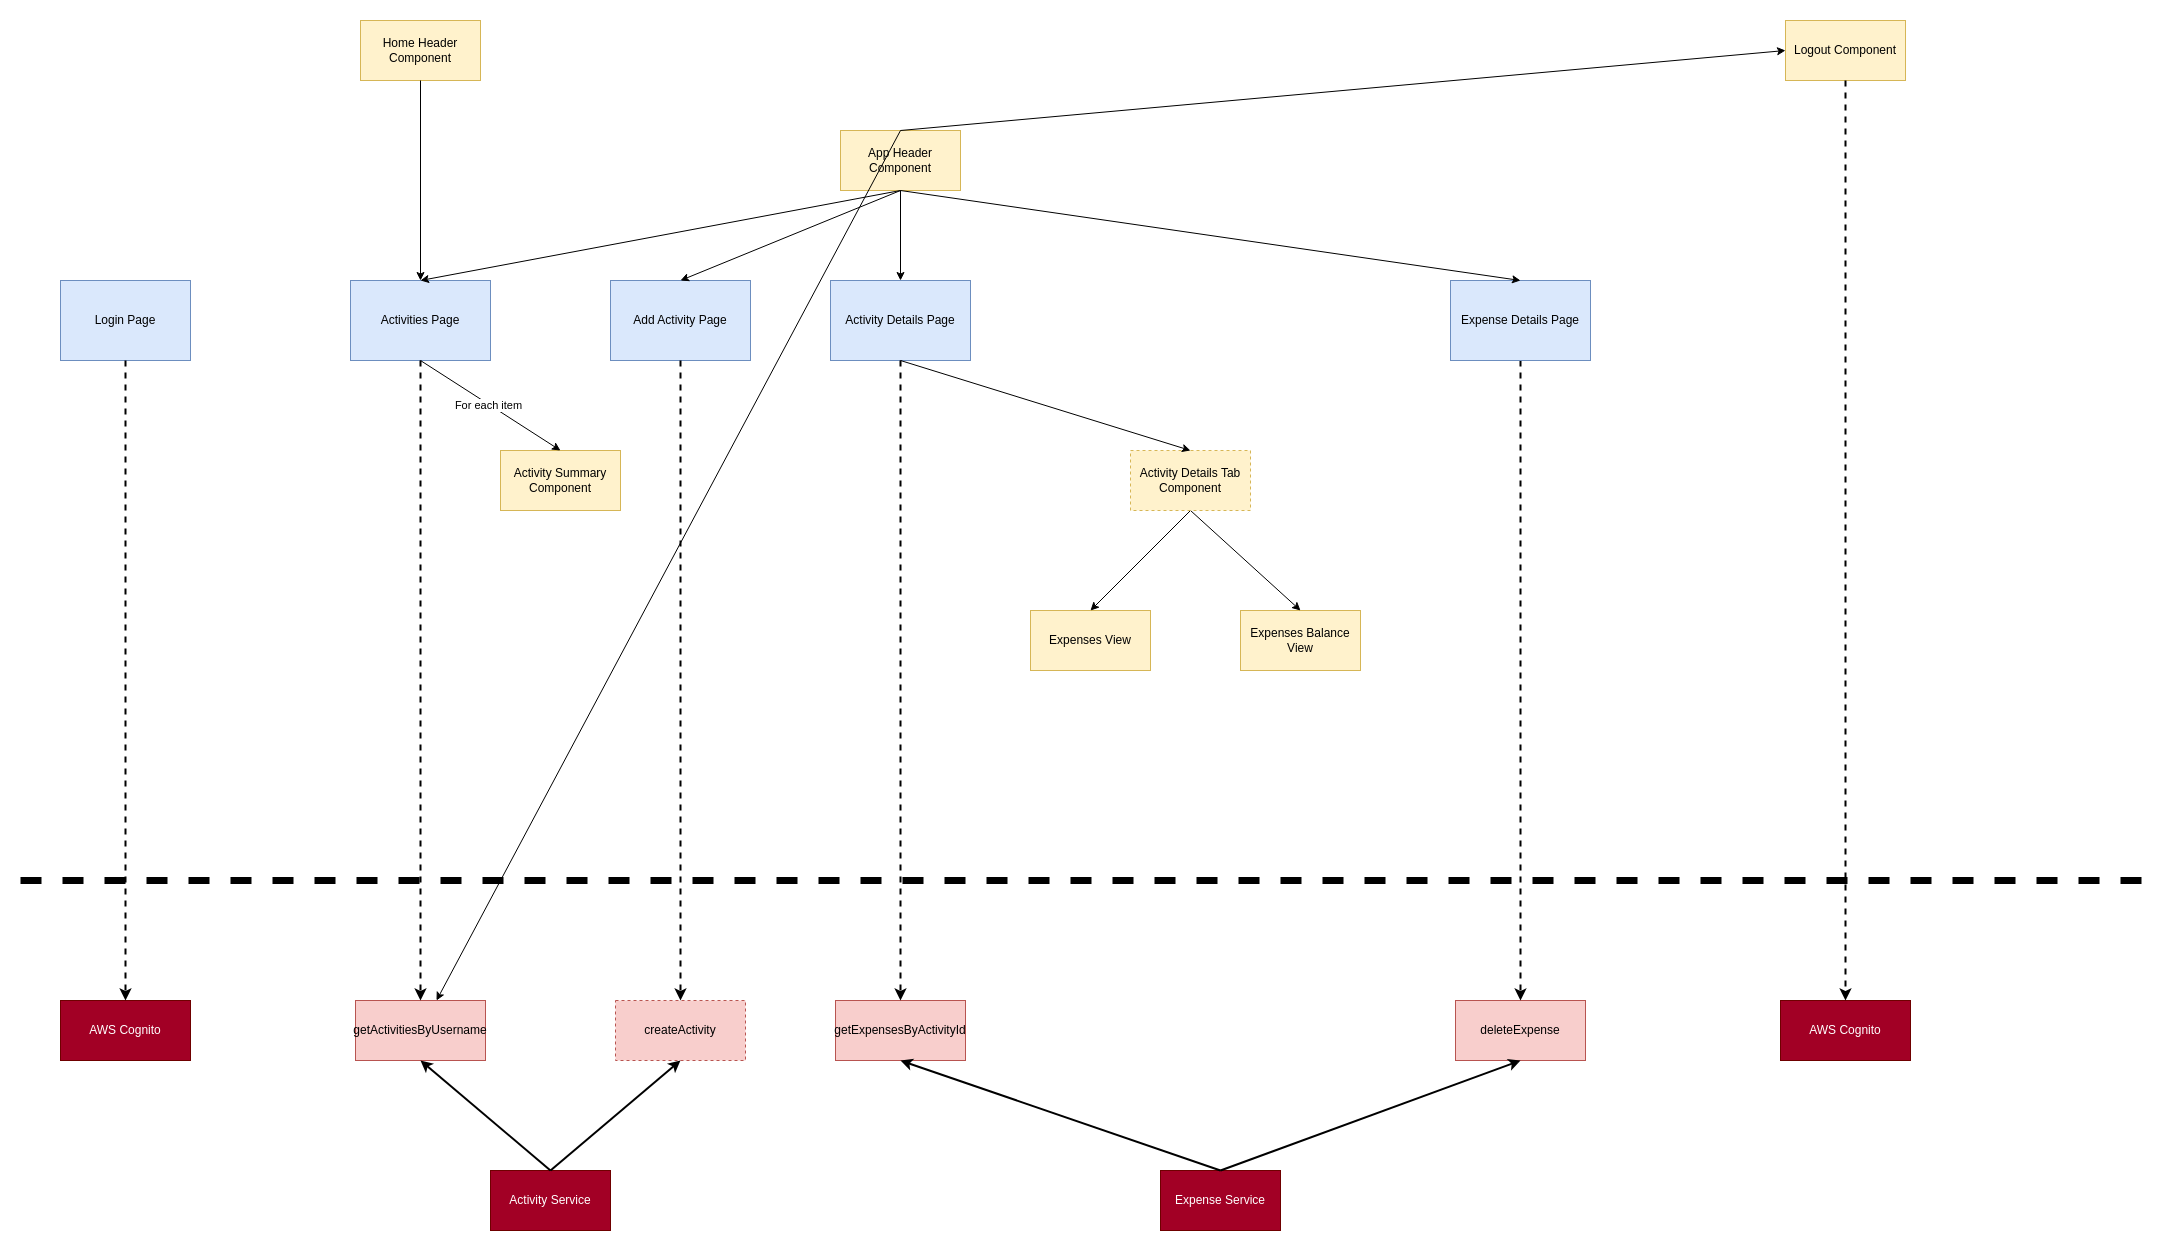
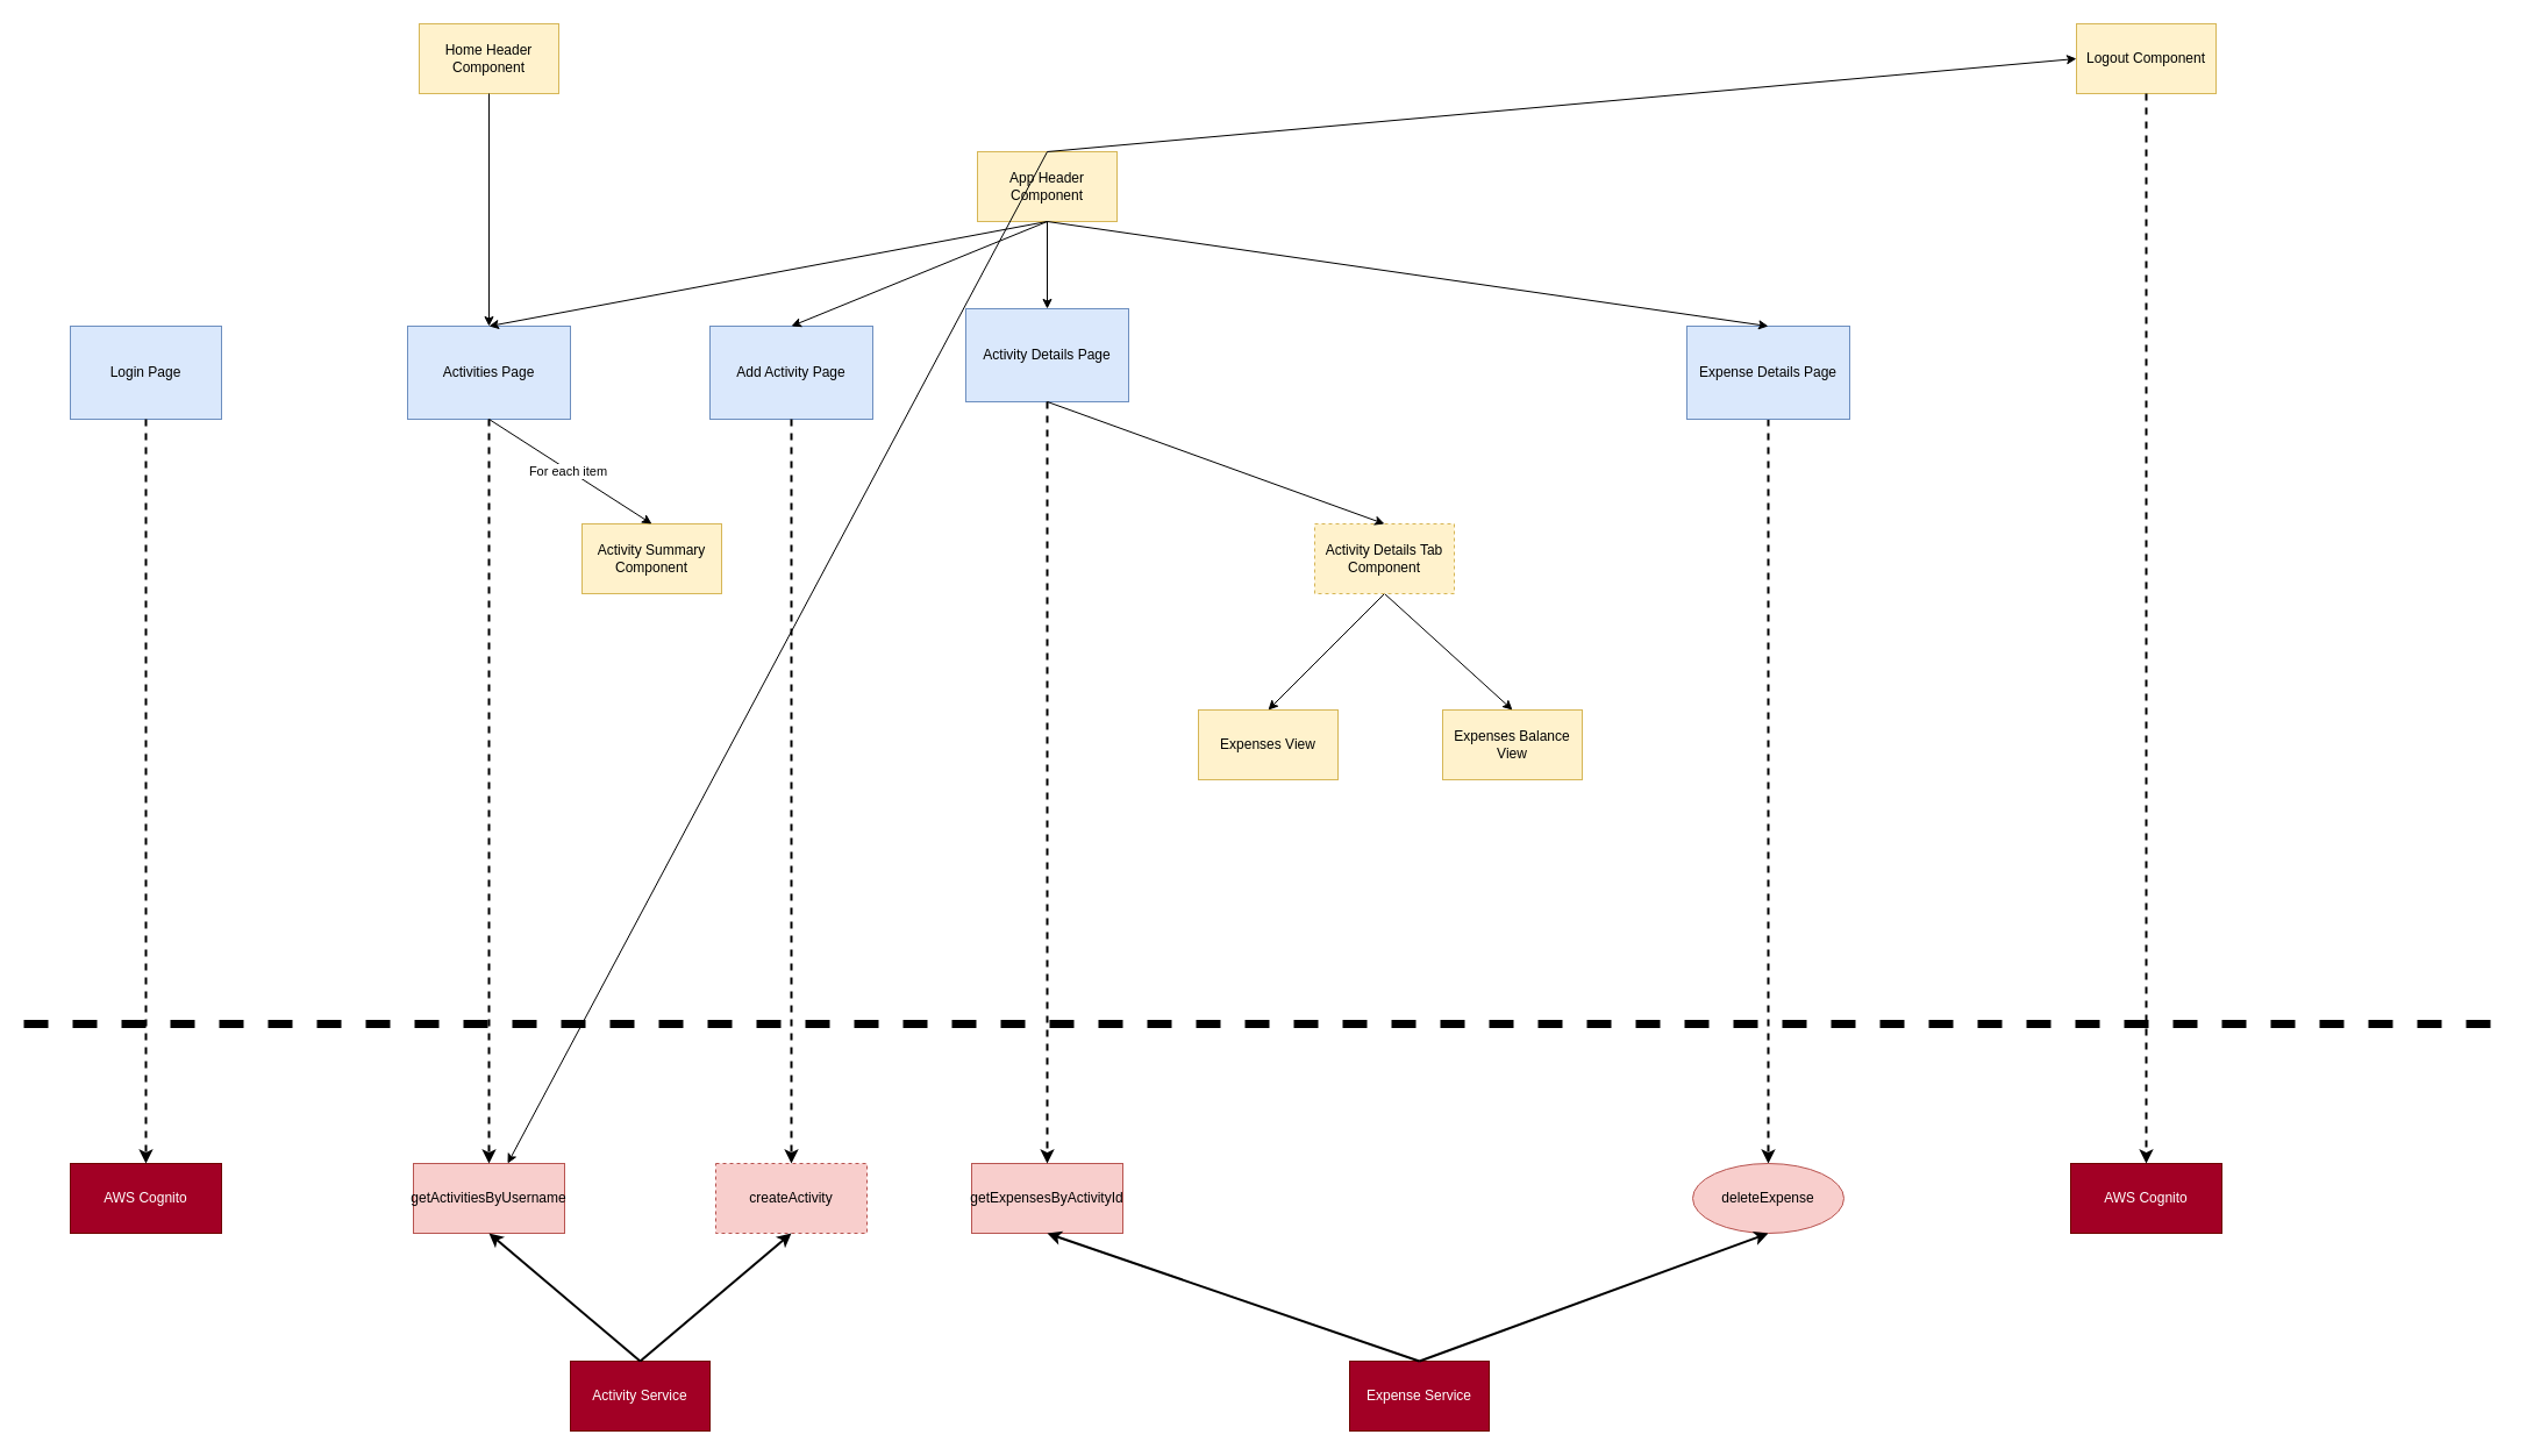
- <mxCell id="3" value="Activity Details Page" style="rounded=0;whiteSpace=wrap;html=1;fillColor=#dae8fc;strokeColor=#6c8ebf;" parent="1" vertex="1"><mxGeometry x="830" y="280" width="140" height="80" as="geometry" /></mxCell>
+ <mxCell id="3" value="Activity Details Page" style="rounded=0;whiteSpace=wrap;html=1;fillColor=#dae8fc;strokeColor=#6c8ebf;" parent="1" vertex="1"><mxGeometry x="830" y="265" width="140" height="80" as="geometry" /></mxCell>
- <mxCell id="35" value="deleteExpense" style="rounded=0;whiteSpace=wrap;html=1;fillColor=#f8cecc;strokeColor=#b85450;" parent="1" vertex="1"><mxGeometry x="1455" y="1000" width="130" height="60" as="geometry" /></mxCell>
+ <mxCell id="35" value="deleteExpense" style="ellipse;whiteSpace=wrap;html=1;fillColor=#f8cecc;strokeColor=#b85450;" parent="1" vertex="1"><mxGeometry x="1455" y="1000" width="130" height="60" as="geometry" /></mxCell>
